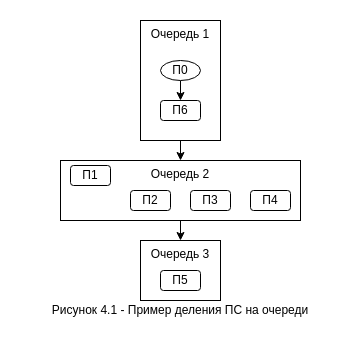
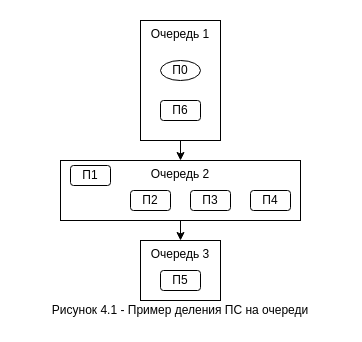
- <mxCell id="7" style="edgeStyle=orthogonalEdgeStyle;rounded=0;orthogonalLoop=1;jettySize=auto;html=1;exitX=0.5;exitY=1;exitDx=0;exitDy=0;entryX=0.5;entryY=0;entryDx=0;entryDy=0;" edge="1" parent="1" source="8" target="9"><mxGeometry relative="1" as="geometry" /></mxCell>
